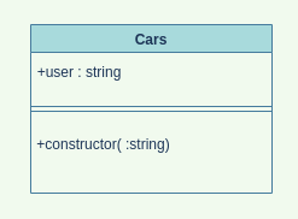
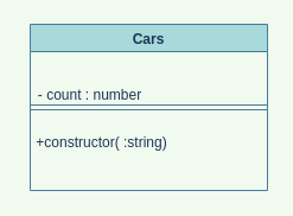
- <mxCell id="3" value="+user : string" style="text;html=1;align=center;verticalAlign=middle;resizable=0;points=[];autosize=1;strokeColor=none;fontColor=#1D3557;" vertex="1" parent="2"><mxGeometry y="30" width="80" height="20" as="geometry" /></mxCell>
+ <mxCell id="4" value="- count : number" style="text;html=1;align=center;verticalAlign=middle;resizable=0;points=[];autosize=1;strokeColor=none;fontColor=#1D3557;" vertex="1" parent="2"><mxGeometry y="50" width="100" height="20" as="geometry" /></mxCell>
